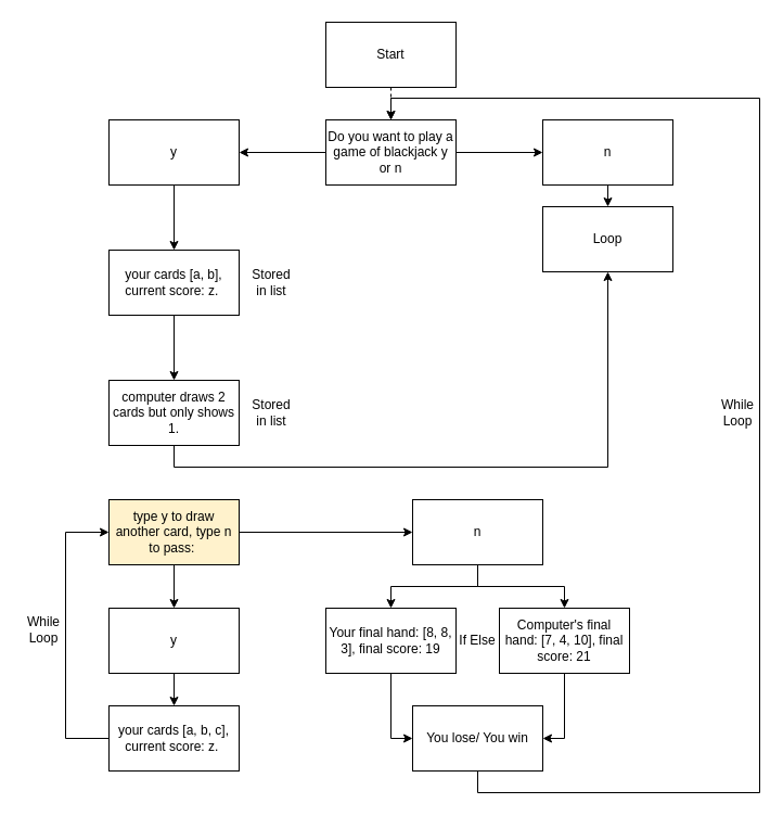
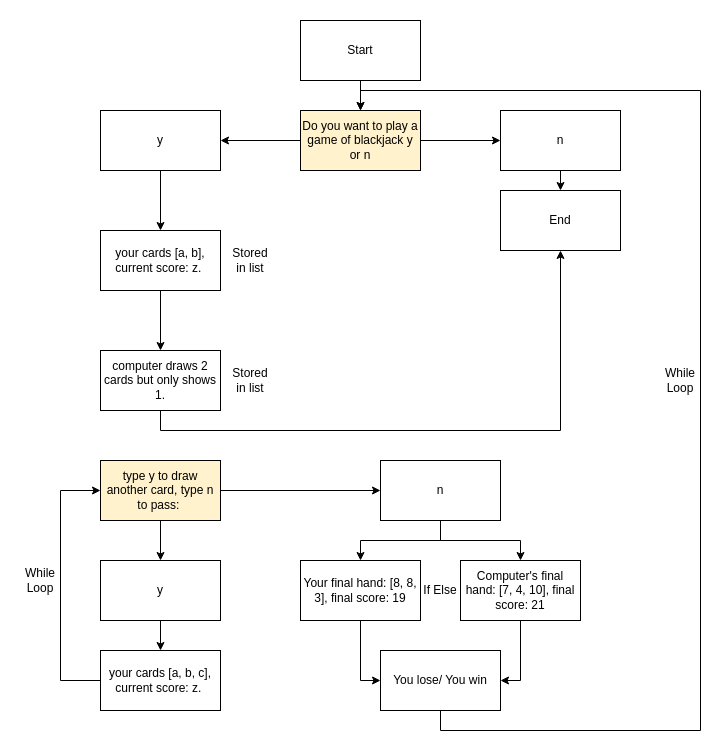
- <mxCell id="5" value="" style="edgeStyle=orthogonalEdgeStyle;rounded=0;orthogonalLoop=1;jettySize=auto;html=1;dashed=1;" edge="1" parent="1" source="6" target="4"><mxGeometry relative="1" as="geometry" /></mxCell>
+ <mxCell id="5" value="" style="edgeStyle=orthogonalEdgeStyle;rounded=0;orthogonalLoop=1;jettySize=auto;html=1;" edge="1" parent="1" source="6" target="4"><mxGeometry relative="1" as="geometry" /></mxCell>
- <mxCell id="4" value="Do you want to play a game of blackjack y or n" style="rounded=0;whiteSpace=wrap;html=1;" vertex="1" parent="1"><mxGeometry x="300" y="110" width="120" height="60" as="geometry" /></mxCell>
+ <mxCell id="4" value="Do you want to play a game of blackjack y or n" style="rounded=0;whiteSpace=wrap;html=1;fillColor=#fff2cc;" vertex="1" parent="1"><mxGeometry x="300" y="110" width="120" height="60" as="geometry" /></mxCell>
- <mxCell id="11" value="Loop" style="rounded=0;whiteSpace=wrap;html=1;" vertex="1" parent="1"><mxGeometry x="500" y="190" width="120" height="60" as="geometry" /></mxCell>
+ <mxCell id="11" value="End" style="rounded=0;whiteSpace=wrap;html=1;" vertex="1" parent="1"><mxGeometry x="500" y="190" width="120" height="60" as="geometry" /></mxCell>
